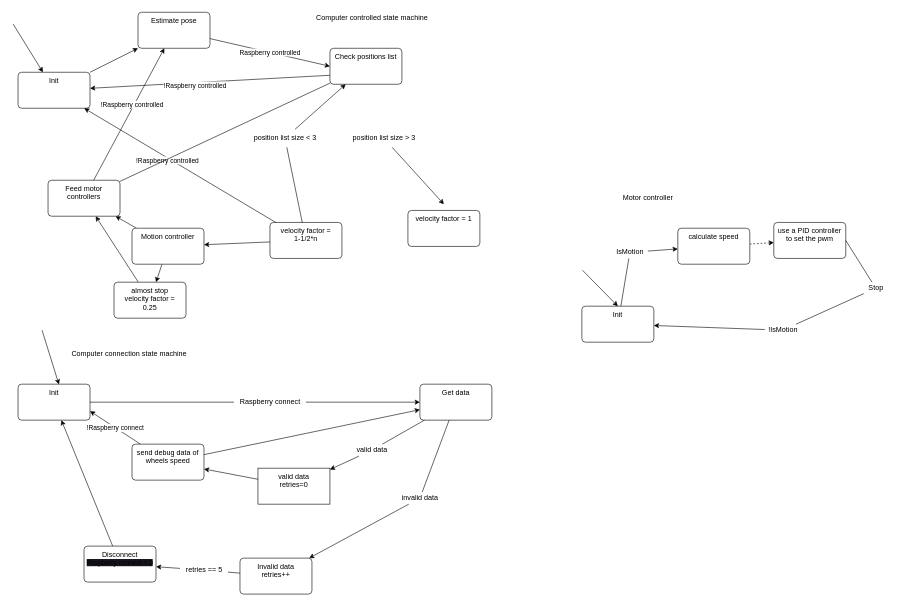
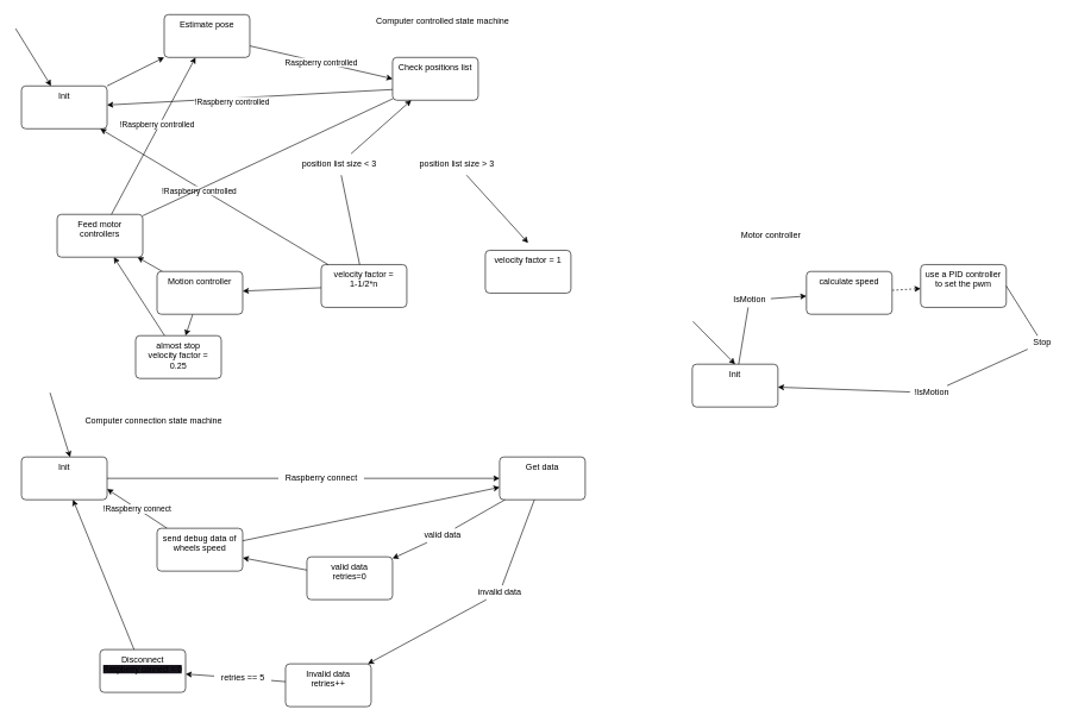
- <mxCell id="44" value="valid data&lt;br&gt;retries=0" style="whiteSpace=wrap;html=1;verticalAlign=top;arcSize=10;dashed=0;rounded=0;" parent="1" vertex="1"><mxGeometry x="429" y="780" width="120" height="60" as="geometry" /></mxCell>
+ <mxCell id="44" value="valid data&lt;br&gt;retries=0" style="whiteSpace=wrap;html=1;verticalAlign=top;rounded=1;arcSize=10;dashed=0;" parent="1" vertex="1"><mxGeometry x="429" y="780" width="120" height="60" as="geometry" /></mxCell>
